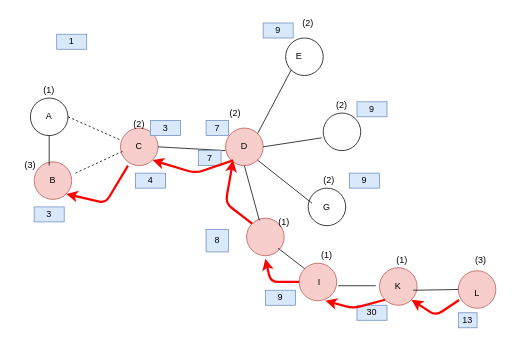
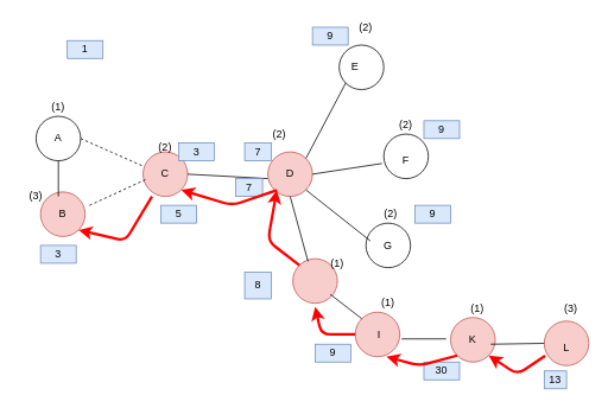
+ <mxCell id="19" value="F" style="text;html=1;strokeColor=none;fillColor=none;align=center;verticalAlign=middle;whiteSpace=wrap;rounded=0;" vertex="1" parent="1"><mxGeometry x="435" y="170" width="40" height="20" as="geometry" /></mxCell>
- <mxCell id="48" value="4" style="text;html=1;strokeColor=#6c8ebf;fillColor=#dae8fc;align=center;verticalAlign=middle;whiteSpace=wrap;rounded=0;" vertex="1" parent="1"><mxGeometry x="180" y="230" width="40" height="20" as="geometry" /></mxCell>
+ <mxCell id="48" value="5" style="text;html=1;strokeColor=#6c8ebf;fillColor=#dae8fc;align=center;verticalAlign=middle;whiteSpace=wrap;rounded=0;" vertex="1" parent="1"><mxGeometry x="180" y="230" width="40" height="20" as="geometry" /></mxCell>
